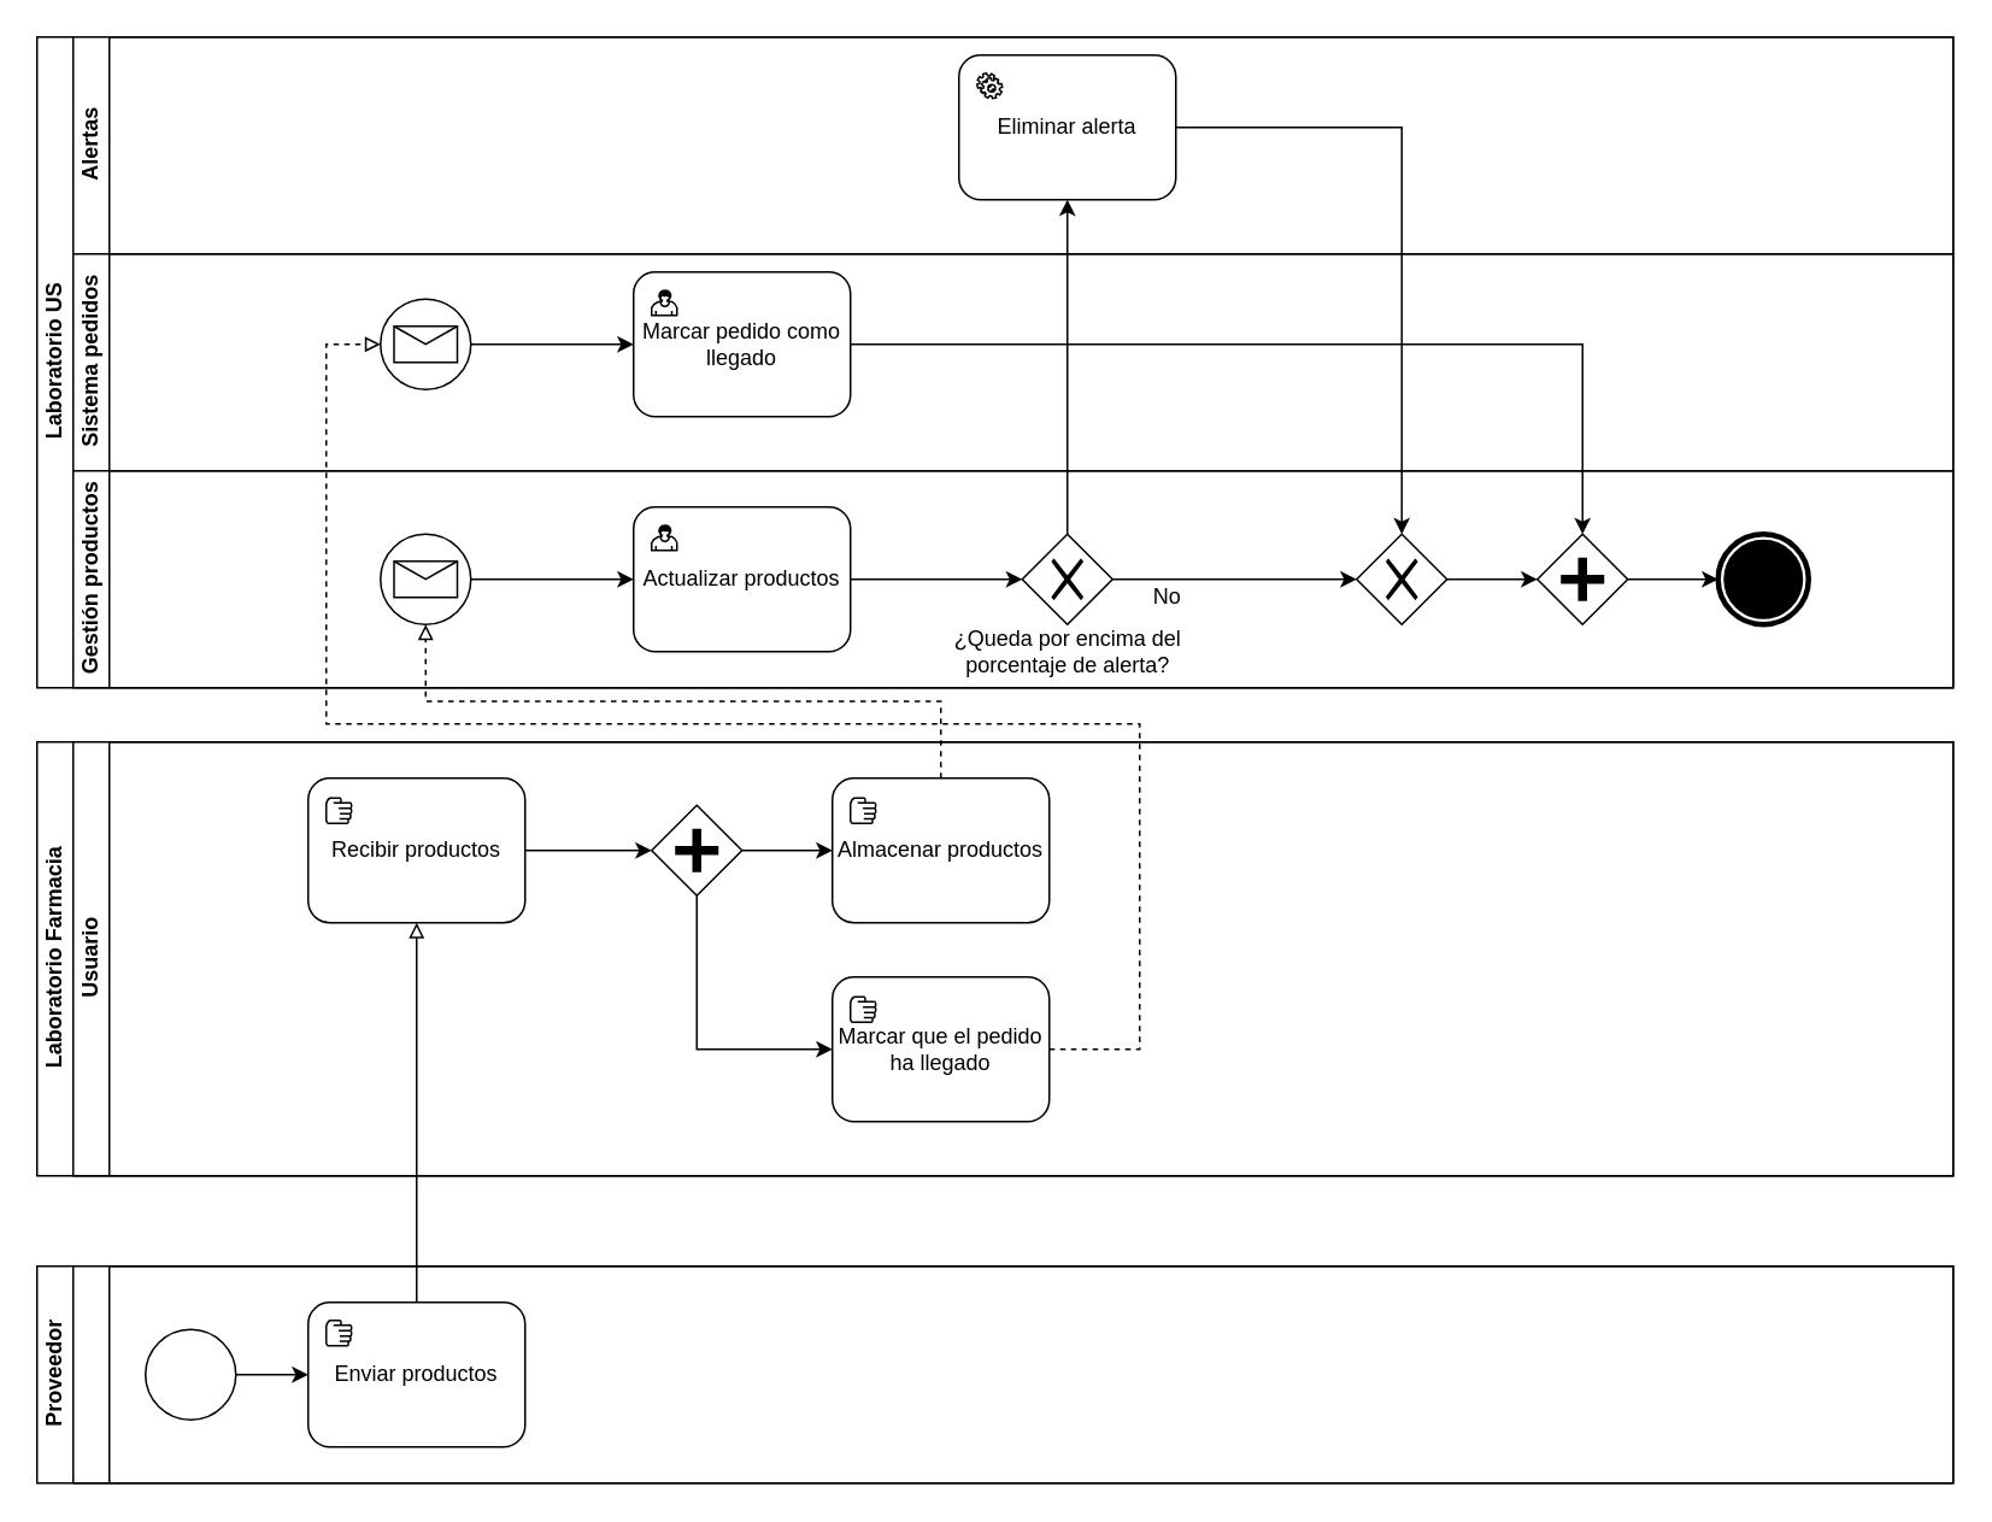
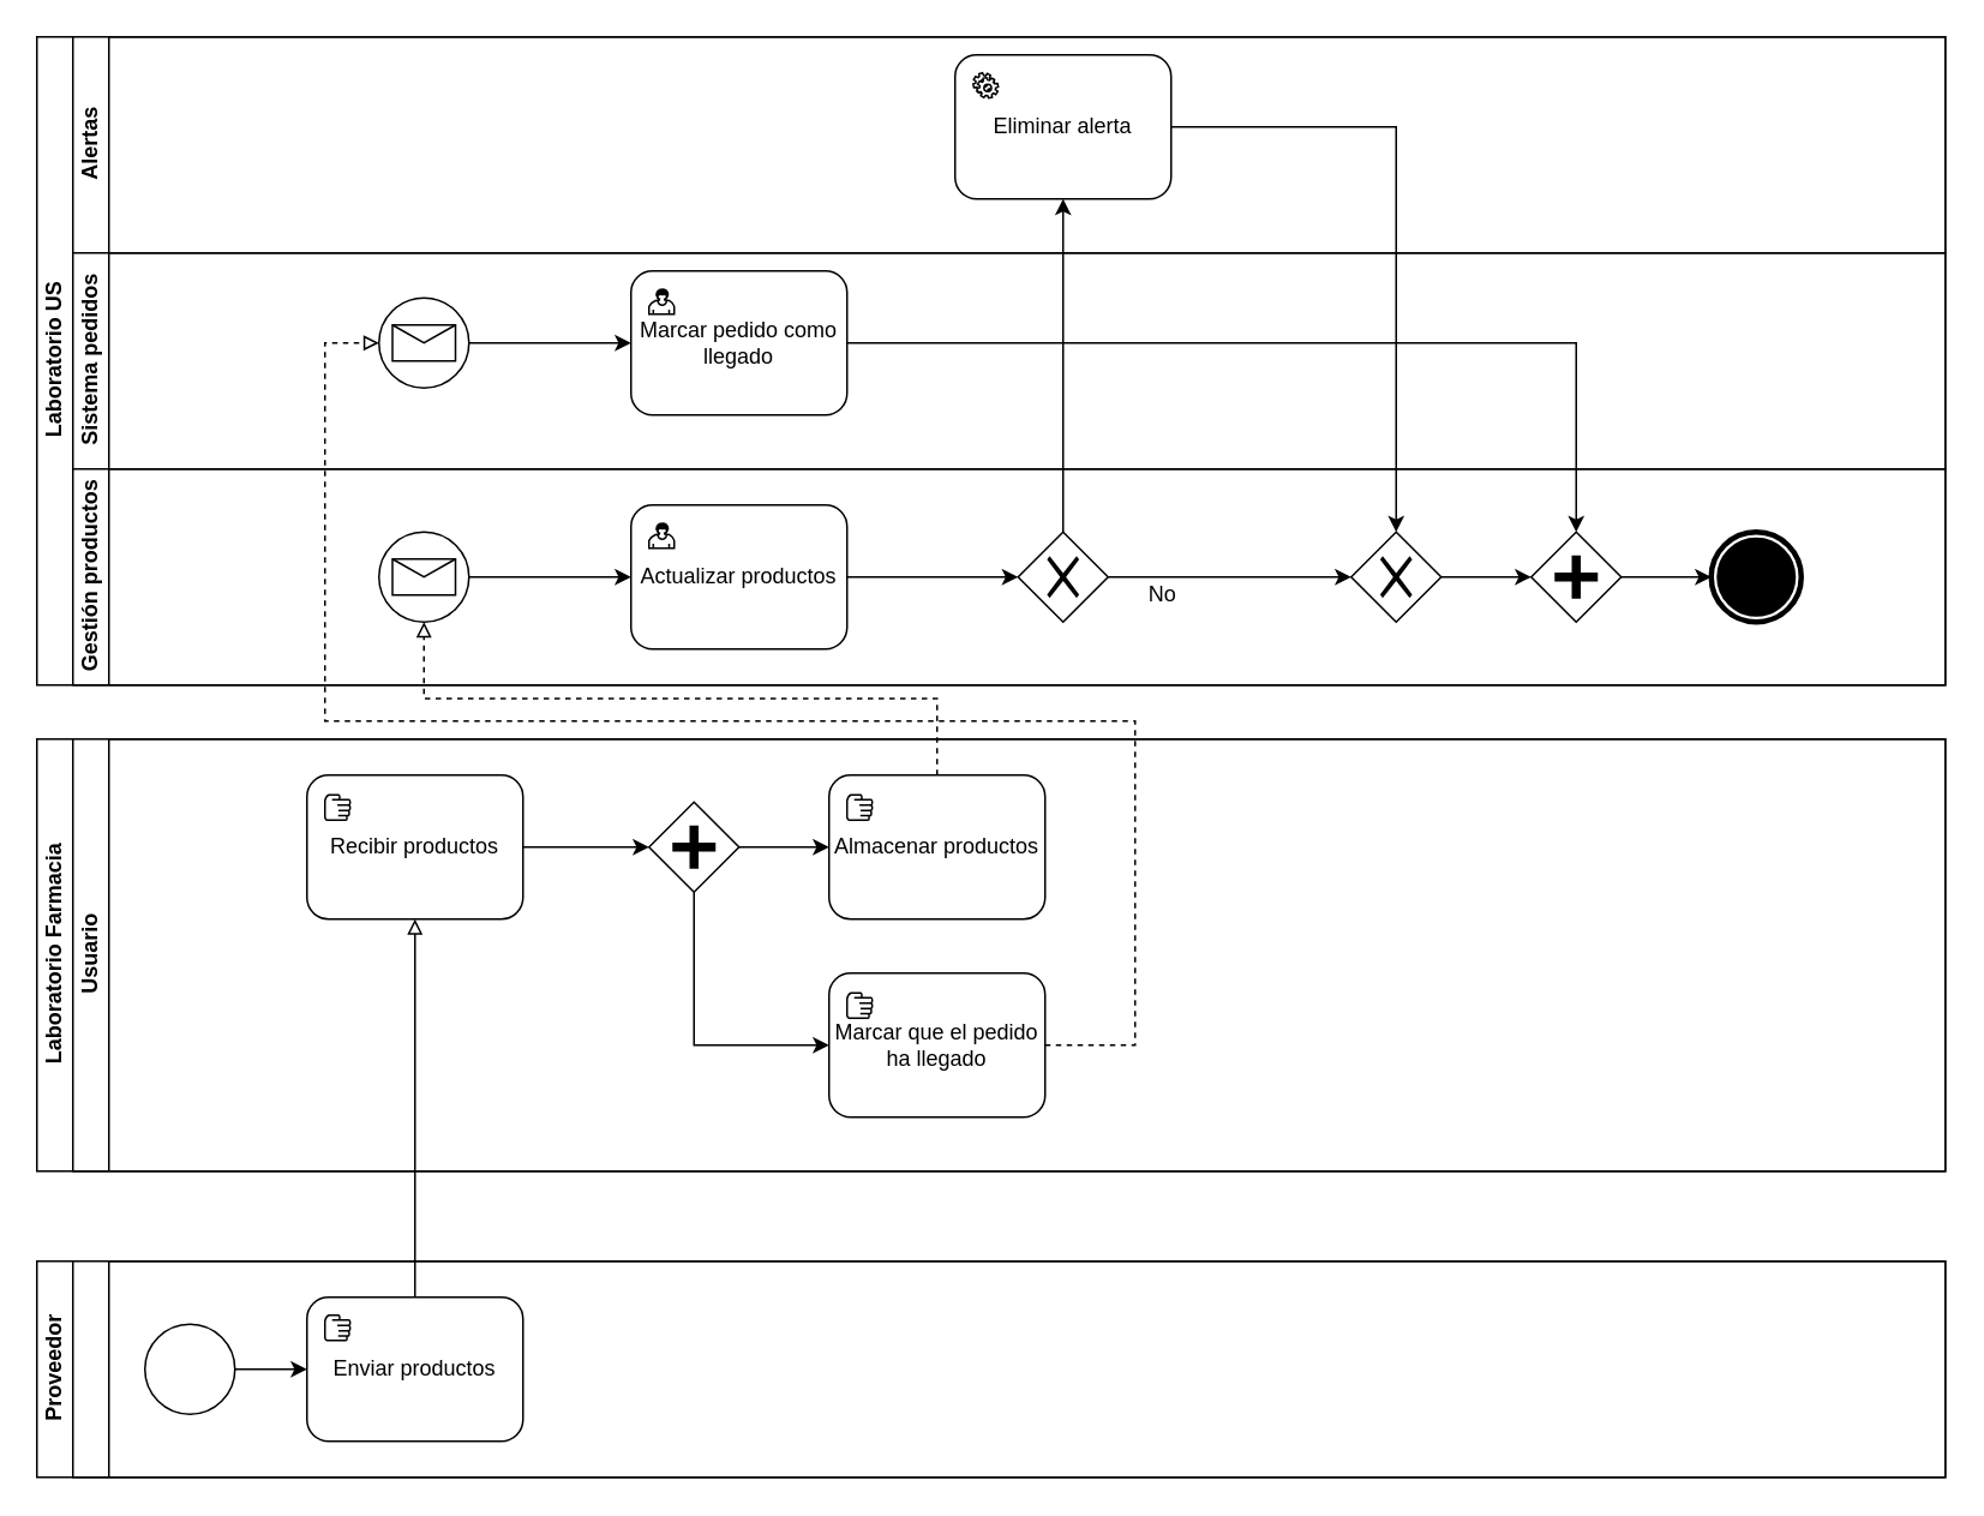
- <mxCell id="17" value="¿Queda por encima del &lt;br&gt;porcentaje de alerta?" style="text;html=1;align=center;verticalAlign=middle;resizable=0;points=[];autosize=1;" vertex="1" parent="11"><mxGeometry x="480" y="85" width="140" height="30" as="geometry" /></mxCell>
